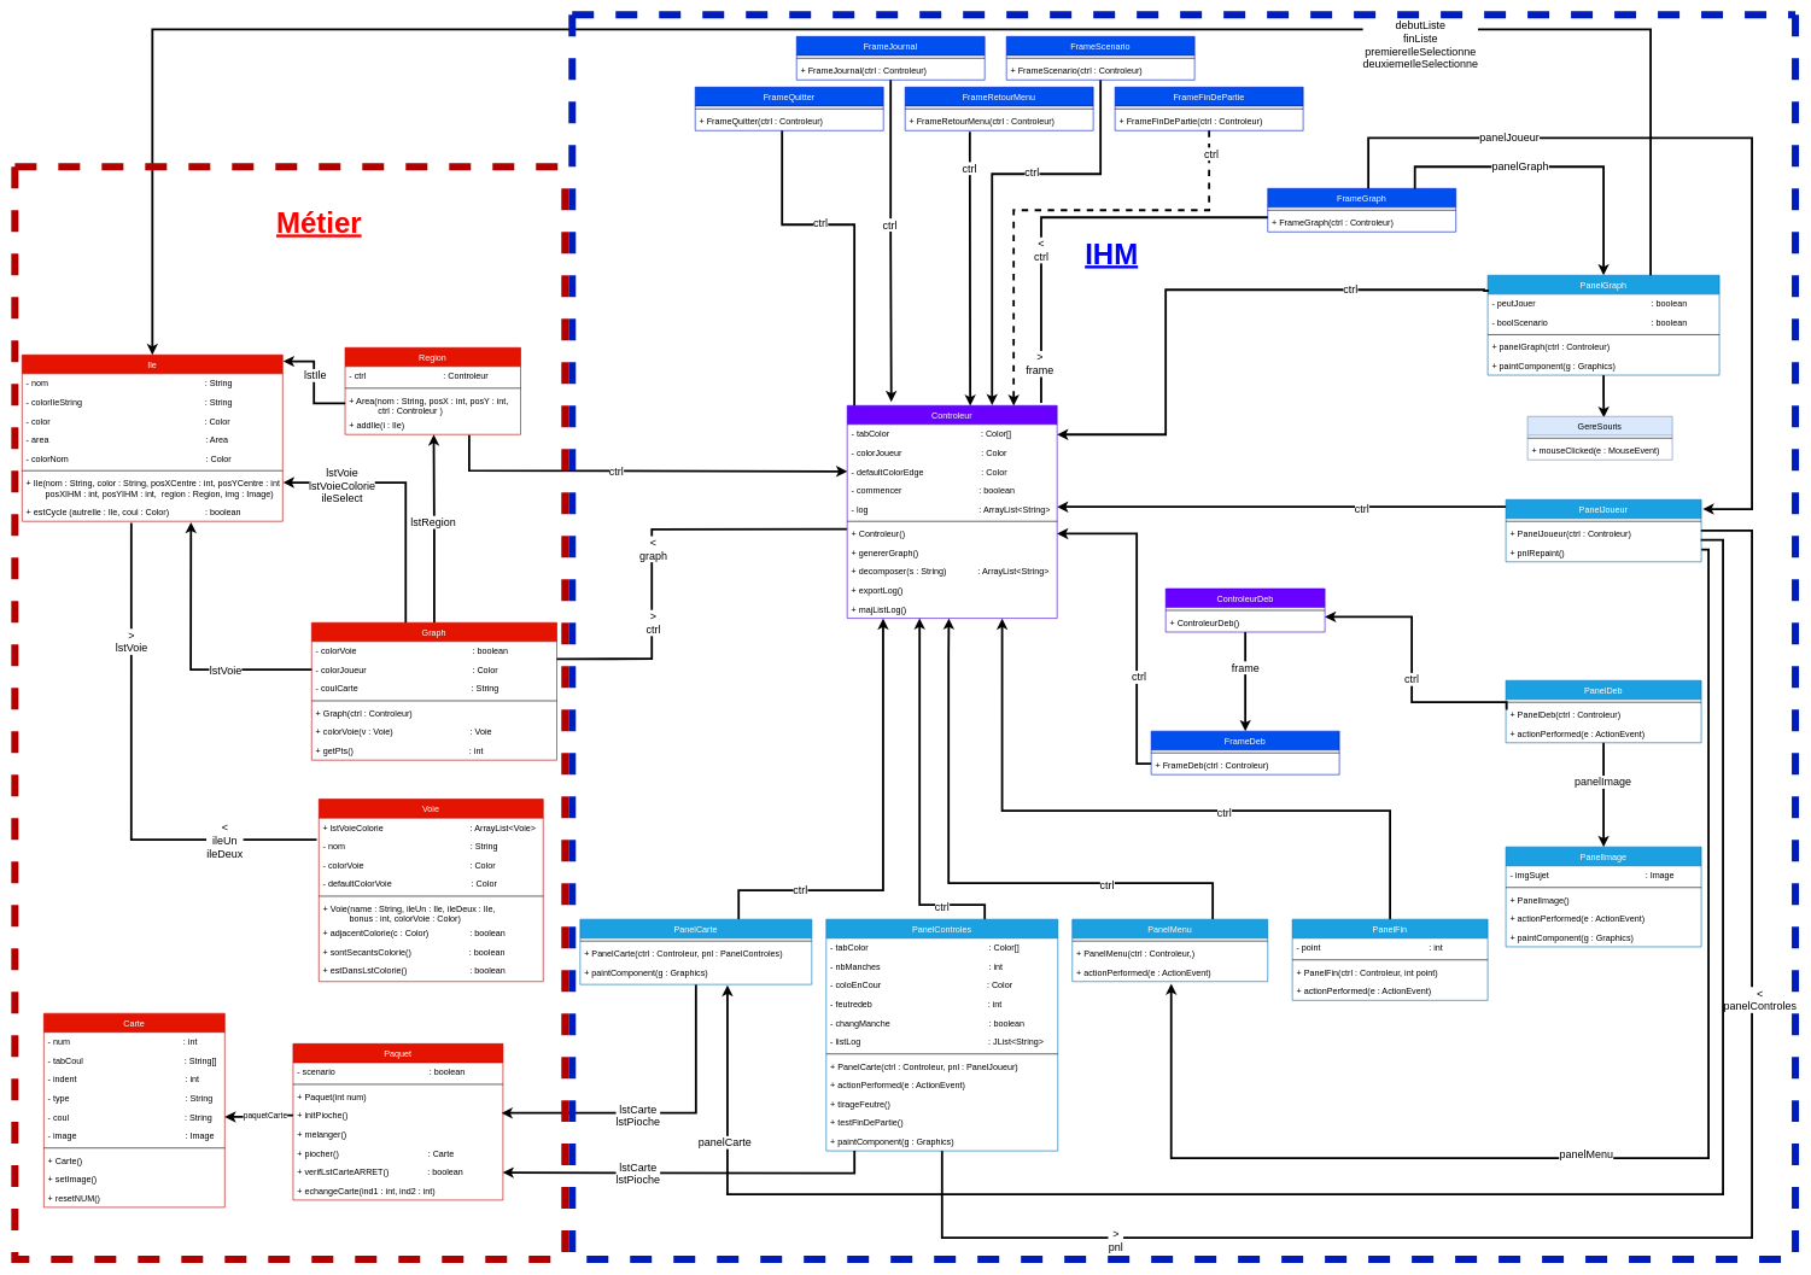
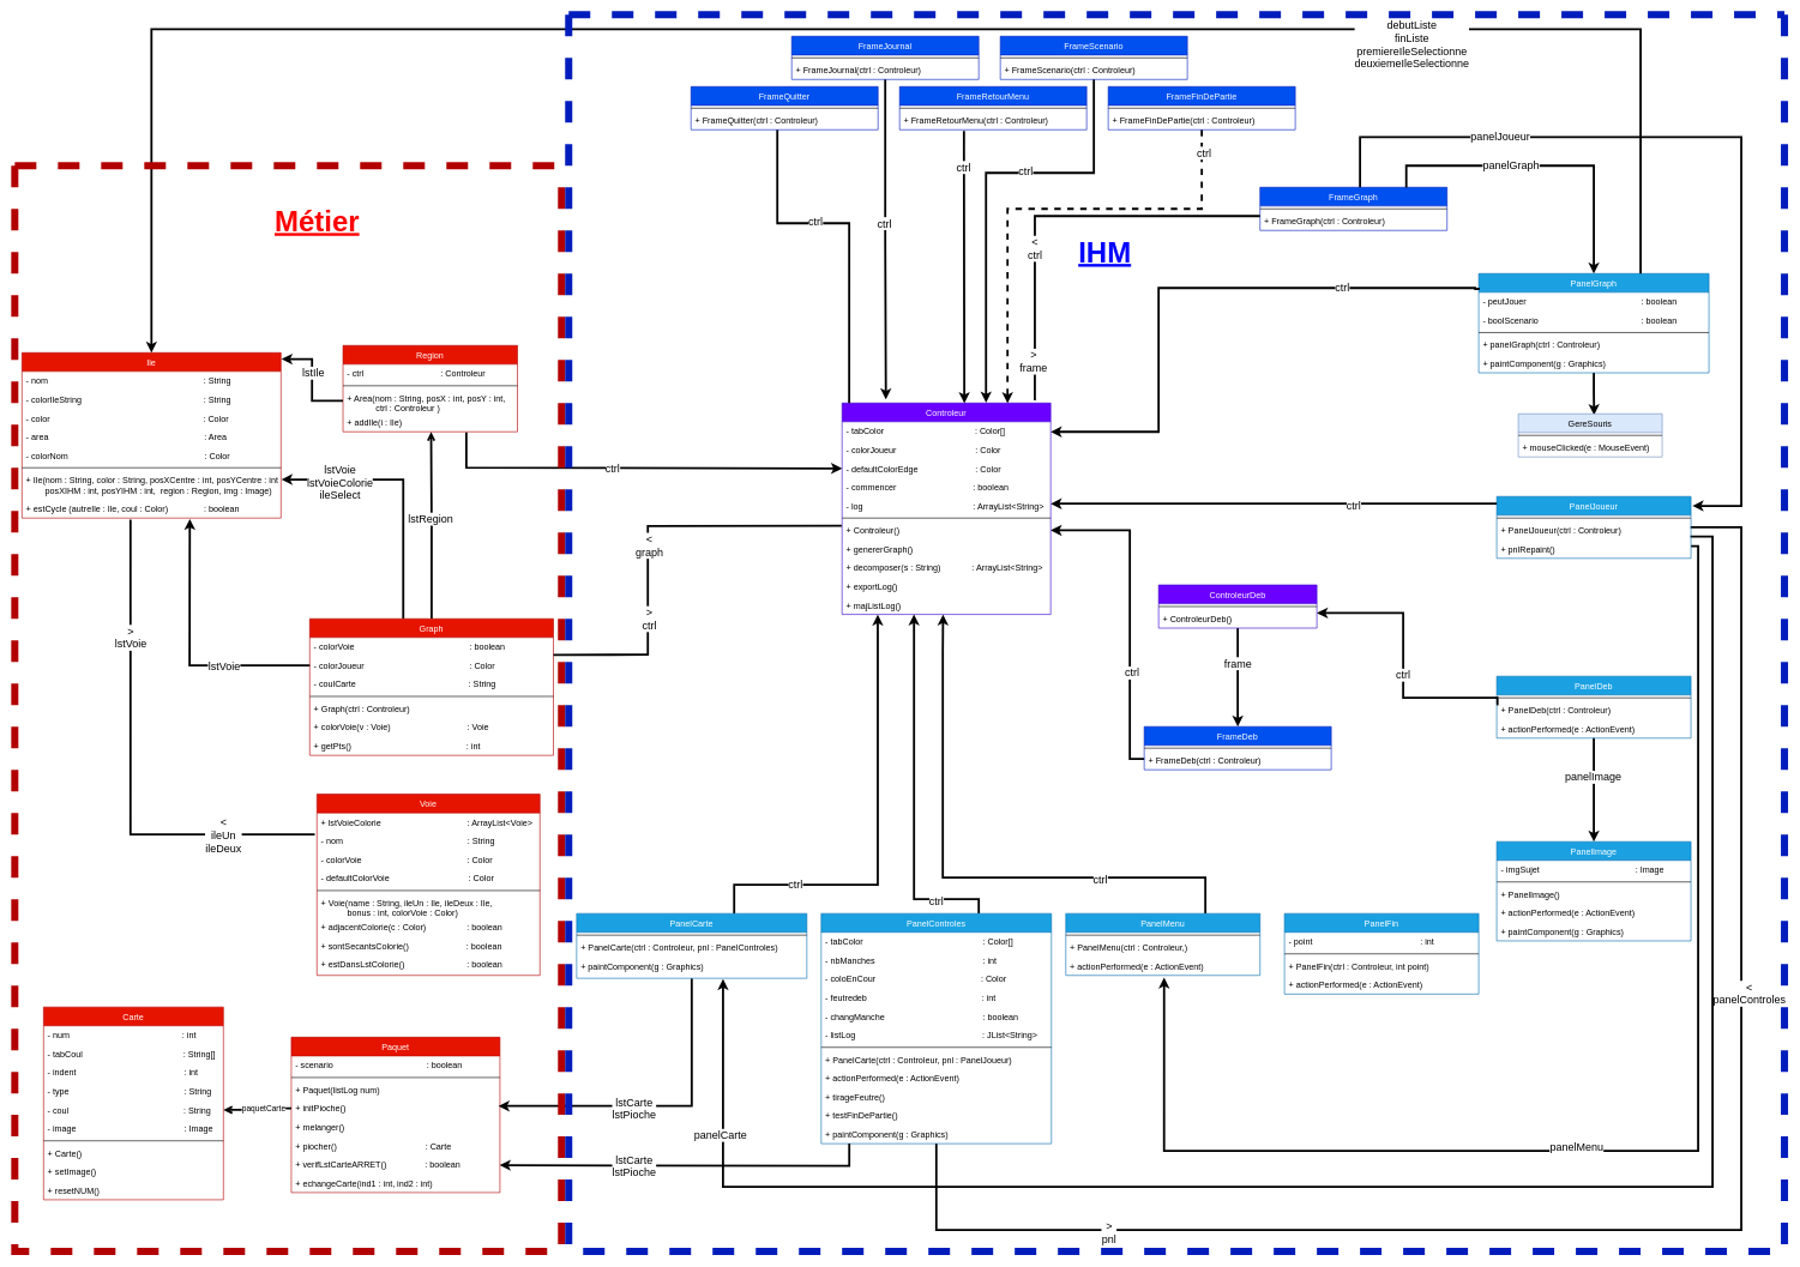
- <mxCell id="77" style="edgeStyle=orthogonalEdgeStyle;rounded=0;orthogonalLoop=1;jettySize=auto;html=1;entryX=0.505;entryY=1;entryDx=0;entryDy=0;entryPerimeter=0;strokeWidth=3;" parent="1" source="80" target="18" edge="1"><mxGeometry relative="1" as="geometry" /></mxCell>
+ <mxCell id="77" style="edgeStyle=orthogonalEdgeStyle;rounded=0;orthogonalLoop=1;jettySize=auto;html=1;entryX=0.505;entryY=1;entryDx=0;entryDy=0;entryPerimeter=0;strokeWidth=3;endArrow=open;" parent="1" source="80" target="18" edge="1"><mxGeometry relative="1" as="geometry" /></mxCell>
- <mxCell id="139" style="edgeStyle=orthogonalEdgeStyle;rounded=0;orthogonalLoop=1;jettySize=auto;html=1;entryX=0.738;entryY=1.009;entryDx=0;entryDy=0;entryPerimeter=0;strokeWidth=3;" parent="1" source="141" target="13" edge="1"><mxGeometry relative="1" as="geometry"><Array as="points"><mxPoint x="1920" y="1120" /><mxPoint x="1384" y="1120" /></Array></mxGeometry></mxCell>
- <mxCell id="140" value="ctrl" style="edgeLabel;html=1;align=center;verticalAlign=middle;resizable=0;points=[];fontSize=15;" vertex="1" connectable="0" parent="139"><mxGeometry x="-0.202" y="1" relative="1" as="geometry"><mxPoint as="offset" /></mxGeometry></mxCell>
- <mxCell id="91" value="+ Paquet(int num)" style="text;align=left;verticalAlign=top;spacingLeft=4;spacingRight=4;overflow=hidden;rotatable=0;points=[[0,0.5],[1,0.5]];portConstraint=eastwest;" parent="88" vertex="1"><mxGeometry y="60" width="290" height="26" as="geometry" /></mxCell>
+ <mxCell id="91" value="+ Paquet(listLog num)" style="text;align=left;verticalAlign=top;spacingLeft=4;spacingRight=4;overflow=hidden;rotatable=0;points=[[0,0.5],[1,0.5]];portConstraint=eastwest;" parent="88" vertex="1"><mxGeometry y="60" width="290" height="26" as="geometry" /></mxCell>
- <mxCell id="194" style="edgeStyle=orthogonalEdgeStyle;rounded=0;orthogonalLoop=1;jettySize=auto;html=1;entryX=1;entryY=0.5;entryDx=0;entryDy=0;strokeWidth=3;exitX=0;exitY=0.5;exitDx=0;exitDy=0;" parent="1" source="92" target="71" edge="1"><mxGeometry relative="1" as="geometry" /></mxCell>
+ <mxCell id="194" style="edgeStyle=orthogonalEdgeStyle;rounded=0;orthogonalLoop=1;jettySize=auto;html=1;entryX=1;entryY=0.5;entryDx=0;entryDy=0;strokeWidth=3;exitX=0;exitY=0.5;exitDx=0;exitDy=0;endArrow=open;" parent="1" source="92" target="71" edge="1"><mxGeometry relative="1" as="geometry" /></mxCell>
